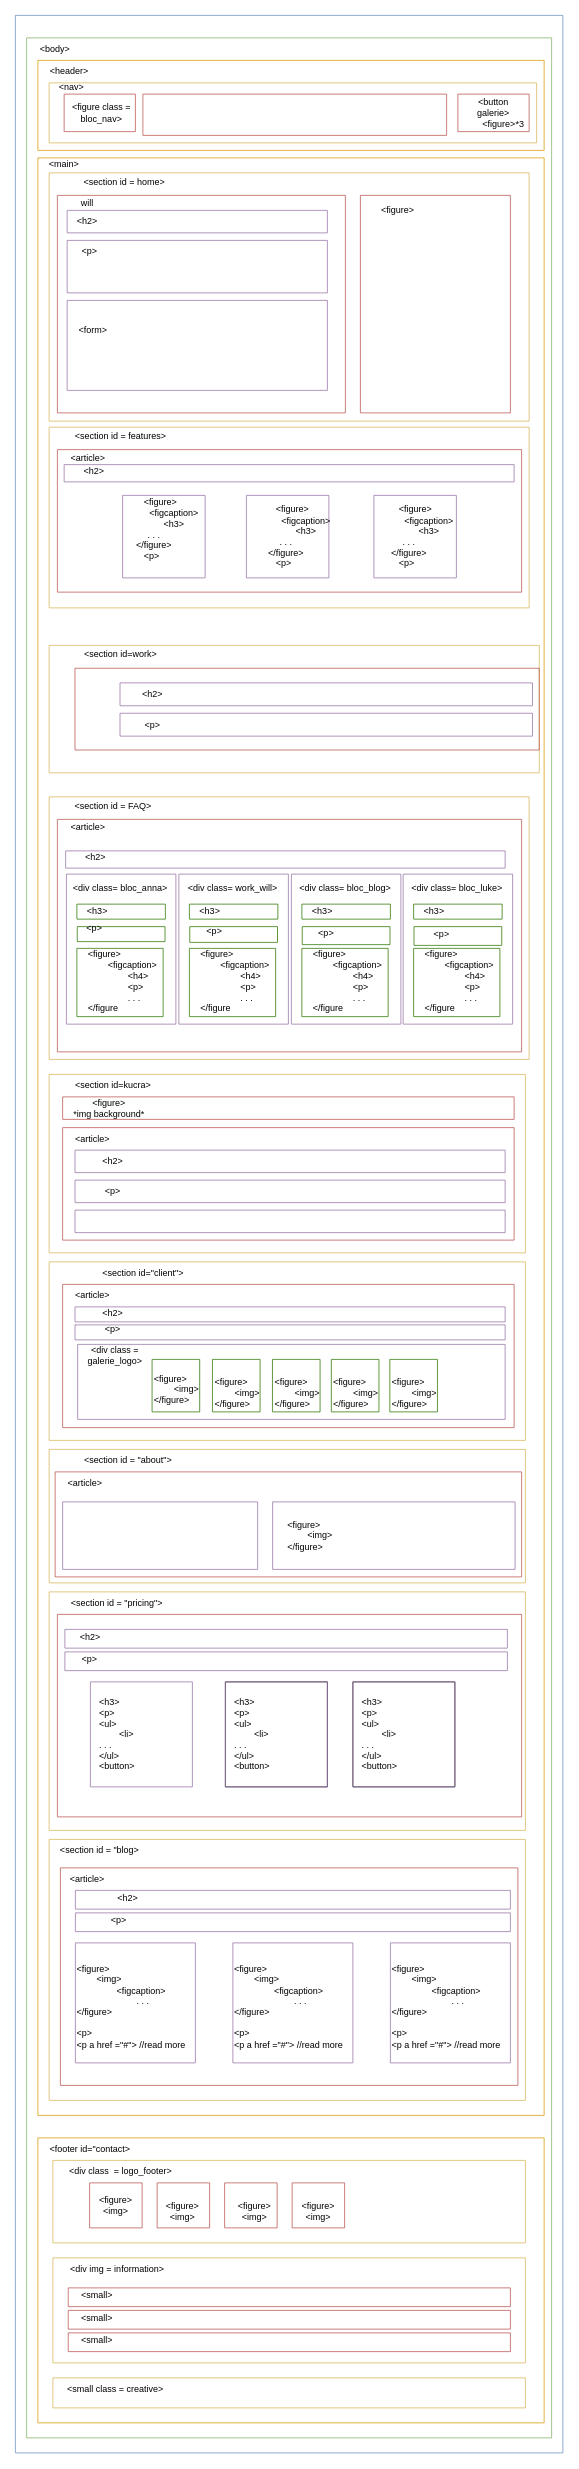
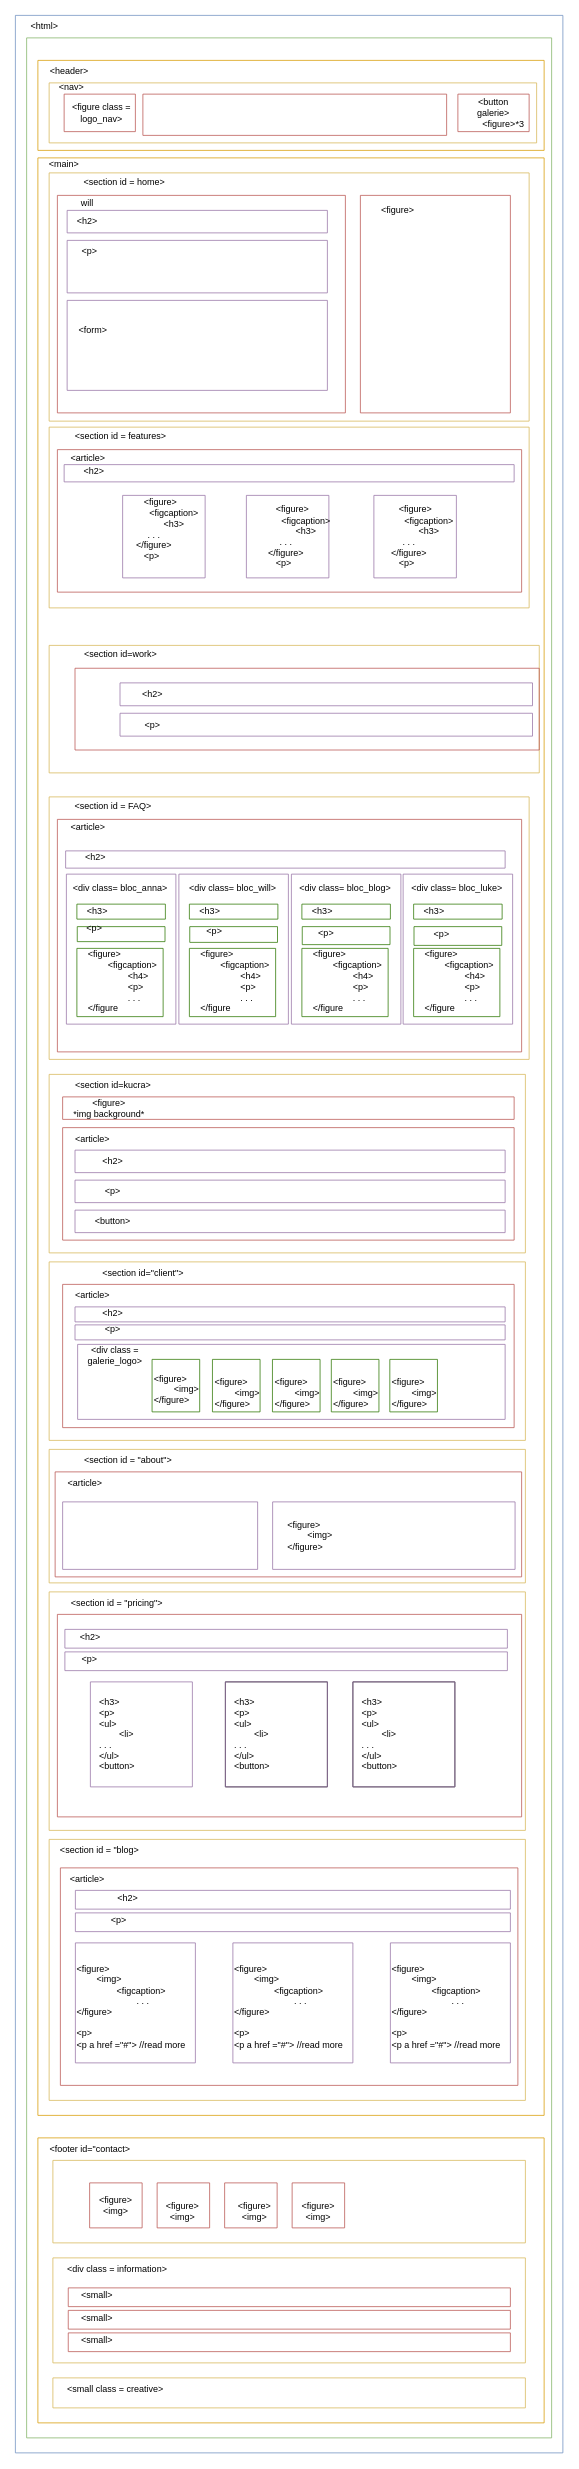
+ <mxCell id="161" value="&amp;lt;html&amp;gt;" style="text;html=1;strokeColor=none;fillColor=none;align=center;verticalAlign=middle;whiteSpace=wrap;rounded=0;" parent="2" vertex="1"><mxGeometry x="9" width="60" height="30" as="geometry" /></mxCell>
- <mxCell id="4" value="&lt;div&gt;&amp;lt;body&amp;gt;&lt;/div&gt;" style="text;html=1;strokeColor=none;fillColor=none;align=center;verticalAlign=middle;whiteSpace=wrap;rounded=0;" parent="3" vertex="1"><mxGeometry x="8" width="60" height="30" as="geometry" /></mxCell>
- <mxCell id="12" value="&lt;div&gt;&amp;lt;figure class = bloc_nav&amp;gt;&lt;/div&gt;" style="text;html=1;strokeColor=none;fillColor=none;align=center;verticalAlign=middle;whiteSpace=wrap;rounded=0;" parent="9" vertex="1"><mxGeometry x="40" y="55" width="90" height="30" as="geometry" /></mxCell>
+ <mxCell id="12" value="&lt;div&gt;&amp;lt;figure class = logo_nav&amp;gt;&lt;/div&gt;" style="text;html=1;strokeColor=none;fillColor=none;align=center;verticalAlign=middle;whiteSpace=wrap;rounded=0;" parent="9" vertex="1"><mxGeometry x="40" y="55" width="90" height="30" as="geometry" /></mxCell>
- <mxCell id="55" value="&lt;div&gt;&amp;lt;div class= work_will&amp;gt;&lt;/div&gt;" style="text;html=1;strokeColor=none;fillColor=none;align=center;verticalAlign=middle;whiteSpace=wrap;rounded=0;" parent="52" vertex="1"><mxGeometry x="-8" y="4" width="160" height="30" as="geometry" /></mxCell>
+ <mxCell id="55" value="&lt;div&gt;&amp;lt;div class= bloc_will&amp;gt;&lt;/div&gt;" style="text;html=1;strokeColor=none;fillColor=none;align=center;verticalAlign=middle;whiteSpace=wrap;rounded=0;" parent="52" vertex="1"><mxGeometry x="-8" y="4" width="160" height="30" as="geometry" /></mxCell>
+ <mxCell id="92" value="&amp;lt;button&amp;gt;" style="text;html=1;strokeColor=none;fillColor=none;align=center;verticalAlign=middle;whiteSpace=wrap;rounded=0;" parent="91" vertex="1"><mxGeometry x="20.5" width="60" height="30" as="geometry" /></mxCell>
- <mxCell id="142" value="&amp;lt;div class&amp;nbsp; = logo_footer&amp;gt;" style="text;html=1;strokeColor=none;fillColor=none;align=left;verticalAlign=middle;whiteSpace=wrap;rounded=0;" parent="141" vertex="1"><mxGeometry x="20" width="192" height="30" as="geometry" /></mxCell>
- <mxCell id="152" value="&amp;lt;div img = information&amp;gt;" style="text;html=1;strokeColor=none;fillColor=none;align=center;verticalAlign=middle;whiteSpace=wrap;rounded=0;" parent="151" vertex="1"><mxGeometry x="6" width="160" height="30" as="geometry" /></mxCell>
+ <mxCell id="152" value="&amp;lt;div class = information&amp;gt;" style="text;html=1;strokeColor=none;fillColor=none;align=center;verticalAlign=middle;whiteSpace=wrap;rounded=0;" parent="151" vertex="1"><mxGeometry x="6" width="160" height="30" as="geometry" /></mxCell>
